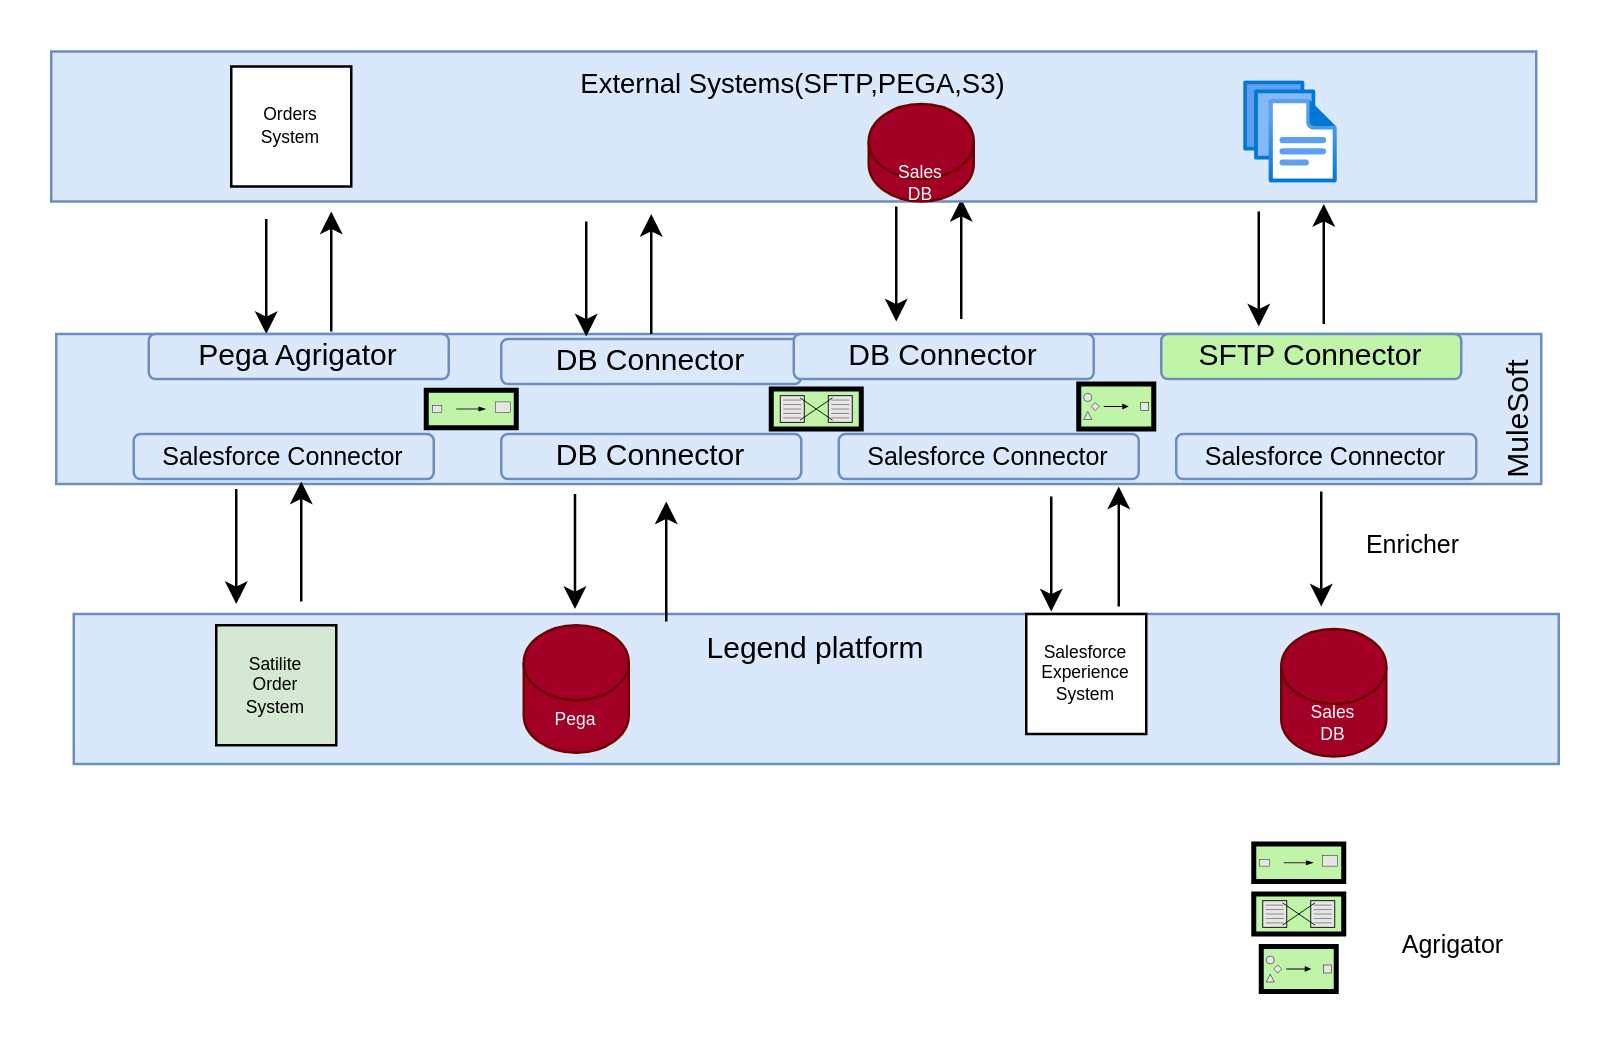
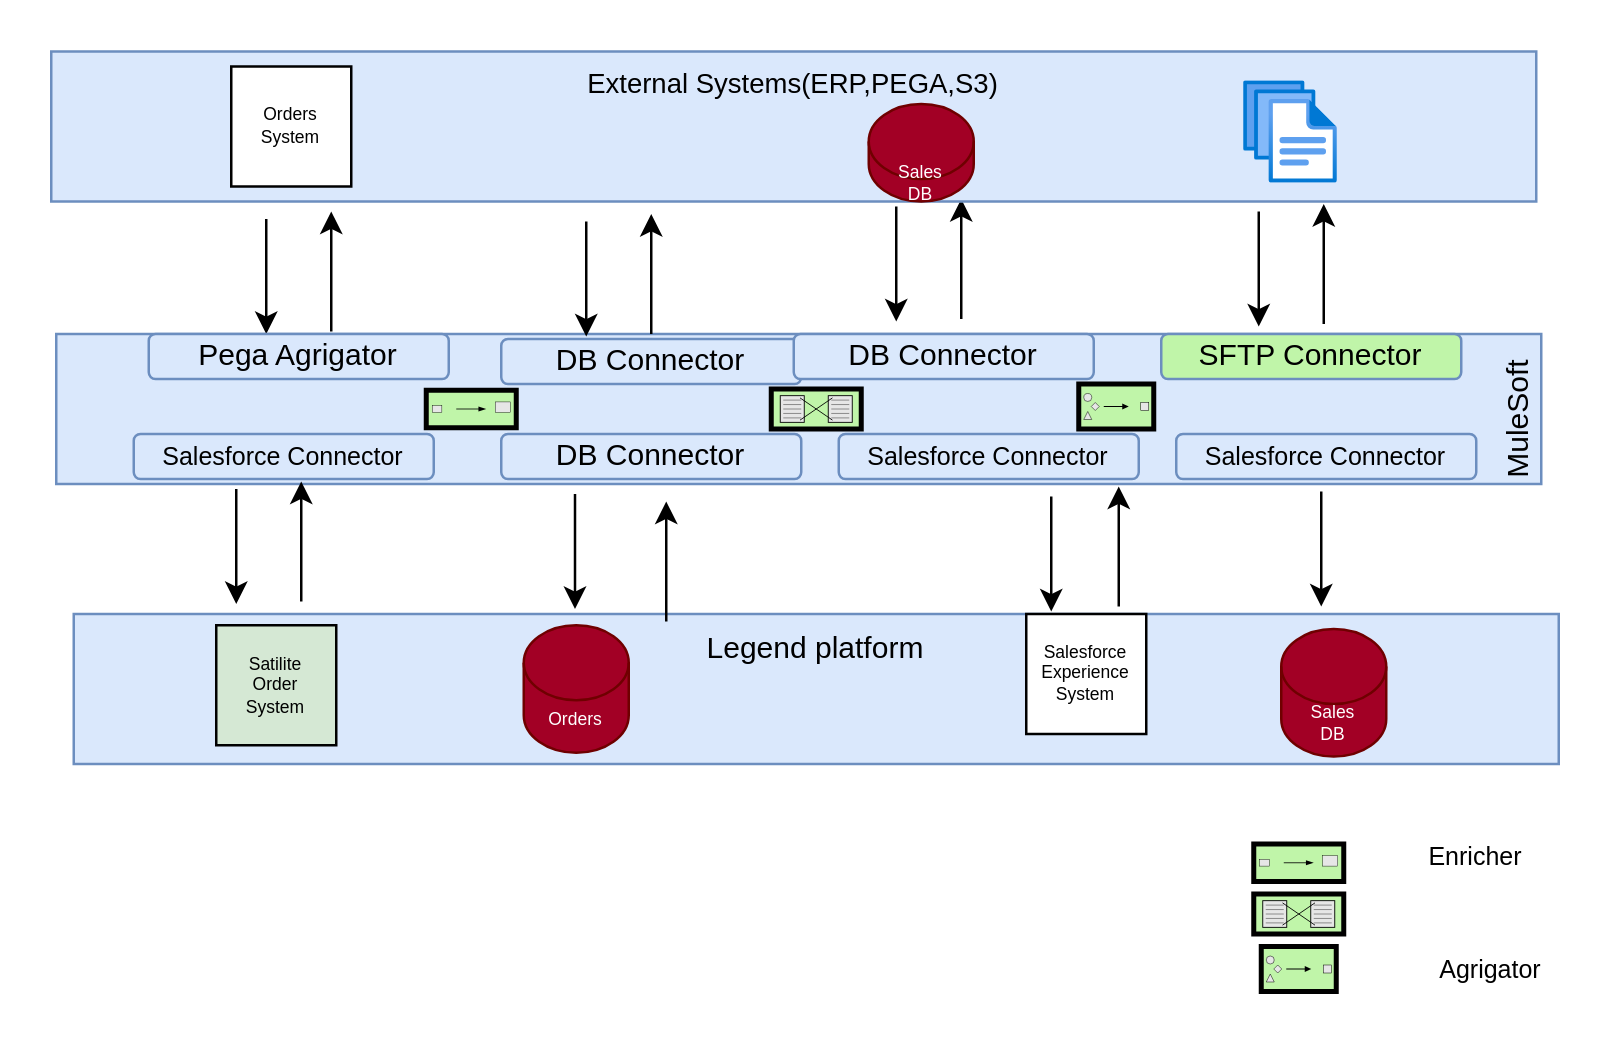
- <mxCell id="15" value="External Systems(SFTP,PEGA,S3)" style="rounded=0;whiteSpace=wrap;html=1;fillColor=#dae8fc;strokeColor=#6c8ebf;verticalAlign=top;fontSize=11;" vertex="1" parent="1"><mxGeometry x="20" y="20" width="594" height="60" as="geometry" /></mxCell>
+ <mxCell id="15" value="External Systems(ERP,PEGA,S3)" style="rounded=0;whiteSpace=wrap;html=1;fillColor=#dae8fc;strokeColor=#6c8ebf;verticalAlign=top;fontSize=11;" vertex="1" parent="1"><mxGeometry x="20" y="20" width="594" height="60" as="geometry" /></mxCell>
- <mxCell id="35" value="Enricher" style="text;html=1;strokeColor=none;fillColor=none;align=center;verticalAlign=middle;whiteSpace=wrap;rounded=0;fontSize=10;" vertex="1" parent="1"><mxGeometry x="534.5" y="206" width="60" height="21" as="geometry" /></mxCell>
+ <mxCell id="35" value="Enricher" style="text;html=1;strokeColor=none;fillColor=none;align=center;verticalAlign=middle;whiteSpace=wrap;rounded=0;fontSize=10;" vertex="1" parent="1"><mxGeometry x="559.5" y="331" width="60" height="21" as="geometry" /></mxCell>
- <mxCell id="37" value="Pega" style="shape=cylinder3;whiteSpace=wrap;html=1;boundedLbl=1;backgroundOutline=1;size=15;fontSize=7;fillColor=#a20025;fontColor=#ffffff;strokeColor=#6F0000;" vertex="1" parent="1"><mxGeometry x="209" y="249.5" width="42" height="51" as="geometry" /></mxCell>
+ <mxCell id="37" value="Orders" style="shape=cylinder3;whiteSpace=wrap;html=1;boundedLbl=1;backgroundOutline=1;size=15;fontSize=7;fillColor=#a20025;fontColor=#ffffff;strokeColor=#6F0000;" vertex="1" parent="1"><mxGeometry x="209" y="249.5" width="42" height="51" as="geometry" /></mxCell>
- <mxCell id="36" value="Agrigator" style="text;html=1;strokeColor=none;fillColor=none;align=center;verticalAlign=middle;whiteSpace=wrap;rounded=0;fontSize=10;" vertex="1" parent="1"><mxGeometry x="550.5" y="366" width="60" height="21" as="geometry" /></mxCell>
+ <mxCell id="36" value="Agrigator" style="text;html=1;strokeColor=none;fillColor=none;align=center;verticalAlign=middle;whiteSpace=wrap;rounded=0;fontSize=10;" vertex="1" parent="1"><mxGeometry x="565.5" y="376" width="60" height="21" as="geometry" /></mxCell>
